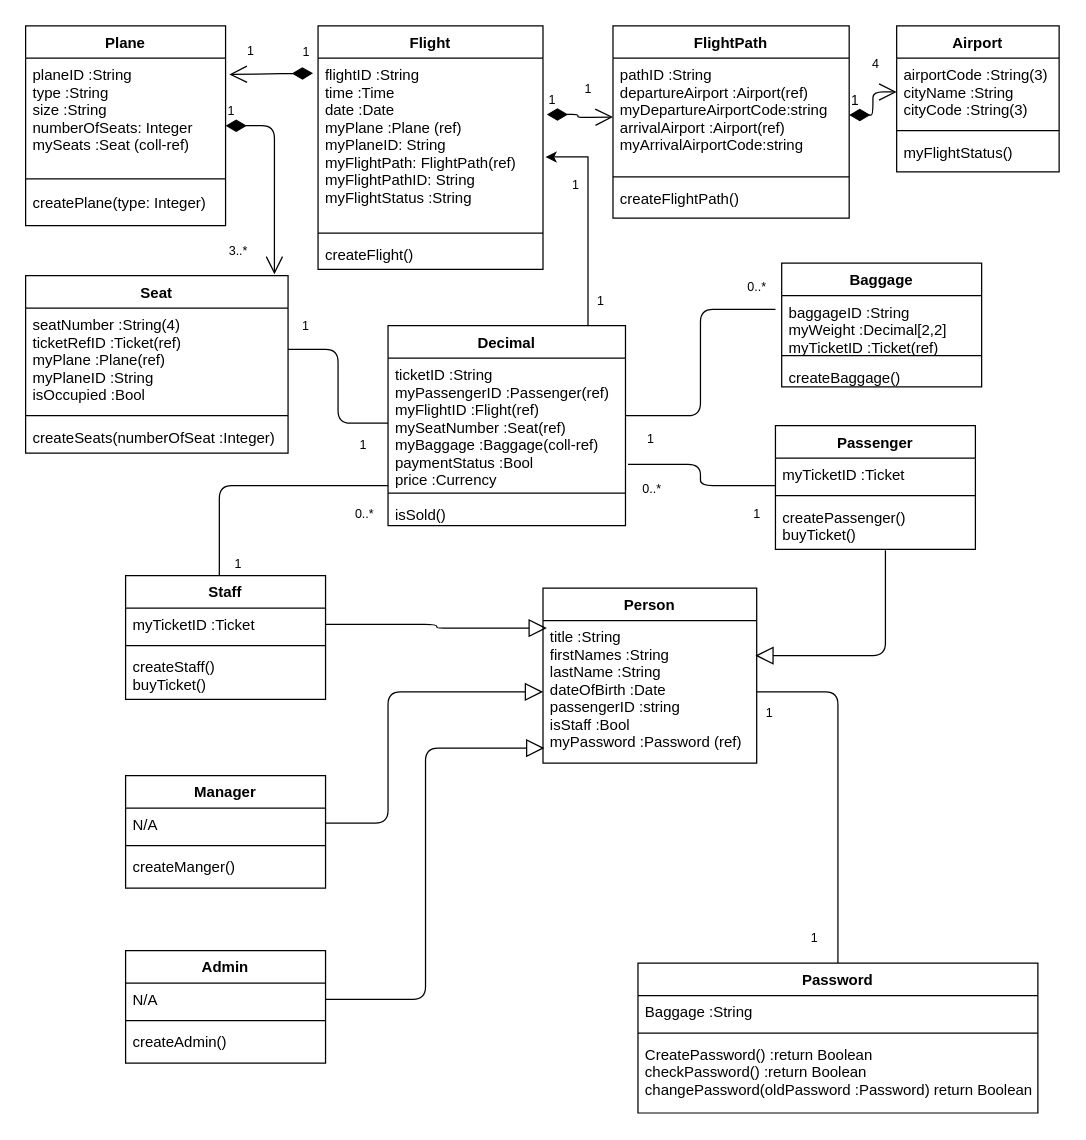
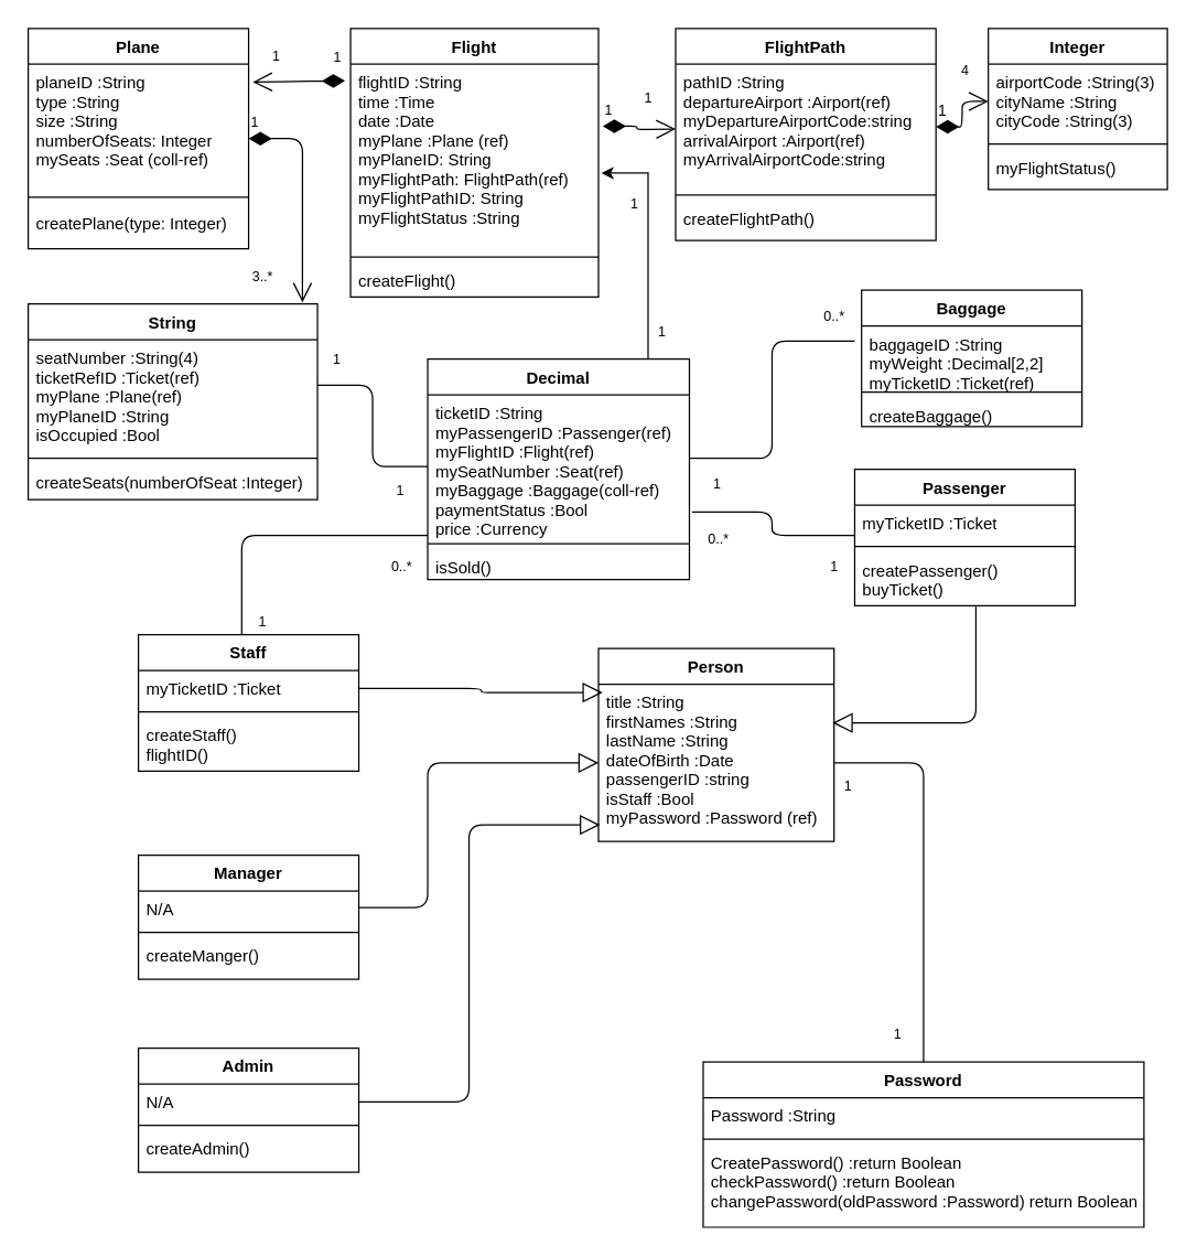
- <mxCell id="2" value="Airport" style="swimlane;fontStyle=1;align=center;verticalAlign=top;childLayout=stackLayout;horizontal=1;startSize=26;horizontalStack=0;resizeParent=1;resizeParentMax=0;resizeLast=0;collapsible=1;marginBottom=0;" parent="1" vertex="1"><mxGeometry x="717" width="130" height="117" as="geometry" y="20" /></mxCell>
+ <mxCell id="2" value="Integer" style="swimlane;fontStyle=1;align=center;verticalAlign=top;childLayout=stackLayout;horizontal=1;startSize=26;horizontalStack=0;resizeParent=1;resizeParentMax=0;resizeLast=0;collapsible=1;marginBottom=0;" parent="1" vertex="1"><mxGeometry x="717" width="130" height="117" as="geometry" y="20" /></mxCell>
- <mxCell id="23" value="Seat" style="swimlane;fontStyle=1;align=center;verticalAlign=top;childLayout=stackLayout;horizontal=1;startSize=26;horizontalStack=0;resizeParent=1;resizeParentMax=0;resizeLast=0;collapsible=1;marginBottom=0;" parent="1" vertex="1"><mxGeometry y="220" width="210" height="142" as="geometry" x="20" /></mxCell>
+ <mxCell id="23" value="String" style="swimlane;fontStyle=1;align=center;verticalAlign=top;childLayout=stackLayout;horizontal=1;startSize=26;horizontalStack=0;resizeParent=1;resizeParentMax=0;resizeLast=0;collapsible=1;marginBottom=0;" parent="1" vertex="1"><mxGeometry y="220" width="210" height="142" as="geometry" x="20" /></mxCell>
- <mxCell id="43" value="createStaff()&#10;buyTicket()" style="text;strokeColor=none;fillColor=none;align=left;verticalAlign=top;spacingLeft=4;spacingRight=4;overflow=hidden;rotatable=0;points=[[0,0.5],[1,0.5]];portConstraint=eastwest;" parent="40" vertex="1"><mxGeometry y="60" width="160" height="39" as="geometry" /></mxCell>
+ <mxCell id="43" value="createStaff()&#10;flightID()" style="text;strokeColor=none;fillColor=none;align=left;verticalAlign=top;spacingLeft=4;spacingRight=4;overflow=hidden;rotatable=0;points=[[0,0.5],[1,0.5]];portConstraint=eastwest;" parent="40" vertex="1"><mxGeometry y="60" width="160" height="39" as="geometry" /></mxCell>
- <mxCell id="62" value="Baggage :String" style="text;strokeColor=none;fillColor=none;align=left;verticalAlign=top;spacingLeft=4;spacingRight=4;overflow=hidden;rotatable=0;points=[[0,0.5],[1,0.5]];portConstraint=eastwest;" parent="61" vertex="1"><mxGeometry y="26" width="320" height="26" as="geometry" /></mxCell>
+ <mxCell id="62" value="Password :String" style="text;strokeColor=none;fillColor=none;align=left;verticalAlign=top;spacingLeft=4;spacingRight=4;overflow=hidden;rotatable=0;points=[[0,0.5],[1,0.5]];portConstraint=eastwest;" parent="61" vertex="1"><mxGeometry y="26" width="320" height="26" as="geometry" /></mxCell>
